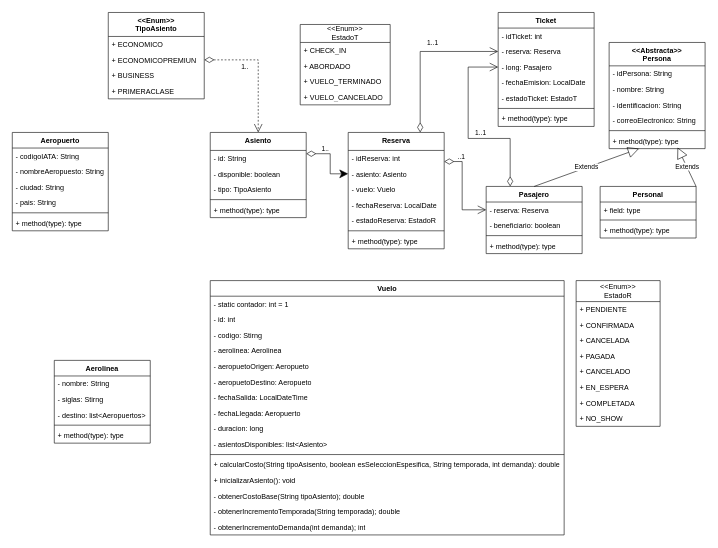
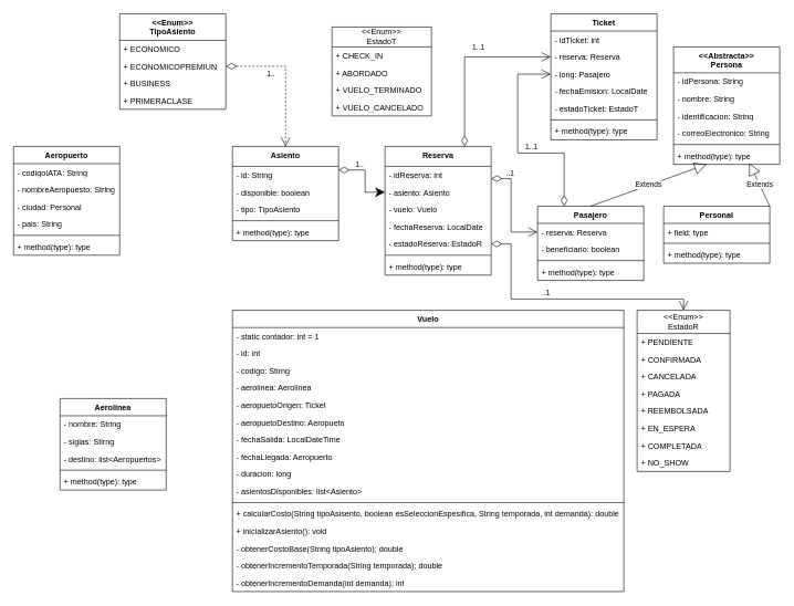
- <mxCell id="11" value="- ciudad: String" style="text;strokeColor=none;fillColor=none;align=left;verticalAlign=top;spacingLeft=4;spacingRight=4;overflow=hidden;rotatable=0;points=[[0,0.5],[1,0.5]];portConstraint=eastwest;whiteSpace=wrap;html=1;" parent="8" vertex="1"><mxGeometry y="78" width="160" height="26" as="geometry" /></mxCell>
+ <mxCell id="11" value="- ciudad: Personal" style="text;strokeColor=none;fillColor=none;align=left;verticalAlign=top;spacingLeft=4;spacingRight=4;overflow=hidden;rotatable=0;points=[[0,0.5],[1,0.5]];portConstraint=eastwest;whiteSpace=wrap;html=1;" parent="8" vertex="1"><mxGeometry y="78" width="160" height="26" as="geometry" /></mxCell>
+ <mxCell id="70" value="..1" style="endArrow=open;html=1;endSize=12;startArrow=diamondThin;startSize=14;startFill=0;edgeStyle=orthogonalEdgeStyle;align=left;verticalAlign=bottom;rounded=0;exitX=1;exitY=0.5;exitDx=0;exitDy=0;entryX=0.5;entryY=0;entryDx=0;entryDy=0;" parent="1" source="56" target="61" edge="1"><mxGeometry x="-0.189" relative="1" as="geometry"><mxPoint x="790" y="439" as="sourcePoint" /><mxPoint x="950" y="439" as="targetPoint" /><Array as="points"><mxPoint x="770" y="367" /><mxPoint x="770" y="450" /><mxPoint x="1030" y="450" /></Array><mxPoint as="offset" /></mxGeometry></mxCell>
- <mxCell id="33" value="- aeropuetoOrigen: Aeropueto" style="text;strokeColor=none;fillColor=none;align=left;verticalAlign=top;spacingLeft=4;spacingRight=4;overflow=hidden;rotatable=0;points=[[0,0.5],[1,0.5]];portConstraint=eastwest;whiteSpace=wrap;html=1;" parent="28" vertex="1"><mxGeometry y="130" width="590" height="26" as="geometry" /></mxCell>
+ <mxCell id="33" value="- aeropuetoOrigen: Ticket" style="text;strokeColor=none;fillColor=none;align=left;verticalAlign=top;spacingLeft=4;spacingRight=4;overflow=hidden;rotatable=0;points=[[0,0.5],[1,0.5]];portConstraint=eastwest;whiteSpace=wrap;html=1;" parent="28" vertex="1"><mxGeometry y="130" width="590" height="26" as="geometry" /></mxCell>
- <mxCell id="66" value="+ CANCELADO" style="text;strokeColor=none;fillColor=none;align=left;verticalAlign=top;spacingLeft=4;spacingRight=4;overflow=hidden;rotatable=0;points=[[0,0.5],[1,0.5]];portConstraint=eastwest;whiteSpace=wrap;html=1;" parent="61" vertex="1"><mxGeometry y="139" width="140" height="26" as="geometry" /></mxCell>
+ <mxCell id="66" value="+ REEMBOLSADA" style="text;strokeColor=none;fillColor=none;align=left;verticalAlign=top;spacingLeft=4;spacingRight=4;overflow=hidden;rotatable=0;points=[[0,0.5],[1,0.5]];portConstraint=eastwest;whiteSpace=wrap;html=1;" parent="61" vertex="1"><mxGeometry y="139" width="140" height="26" as="geometry" /></mxCell>
